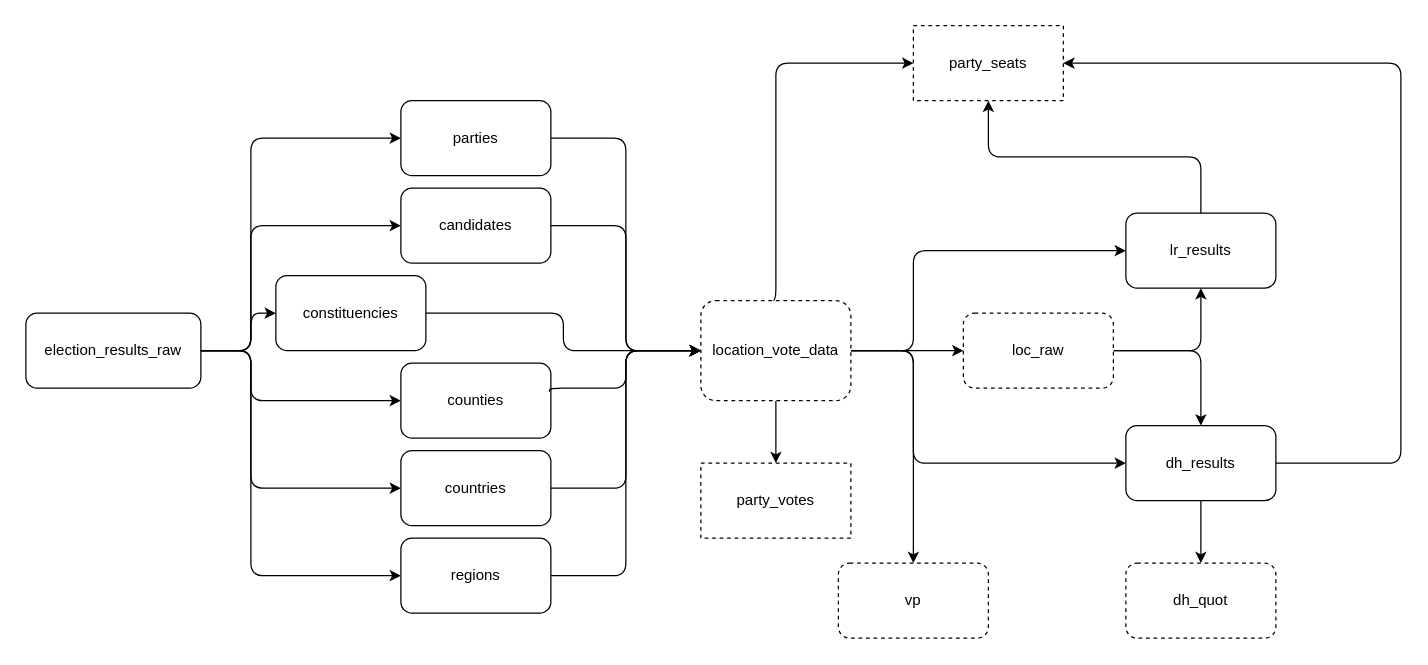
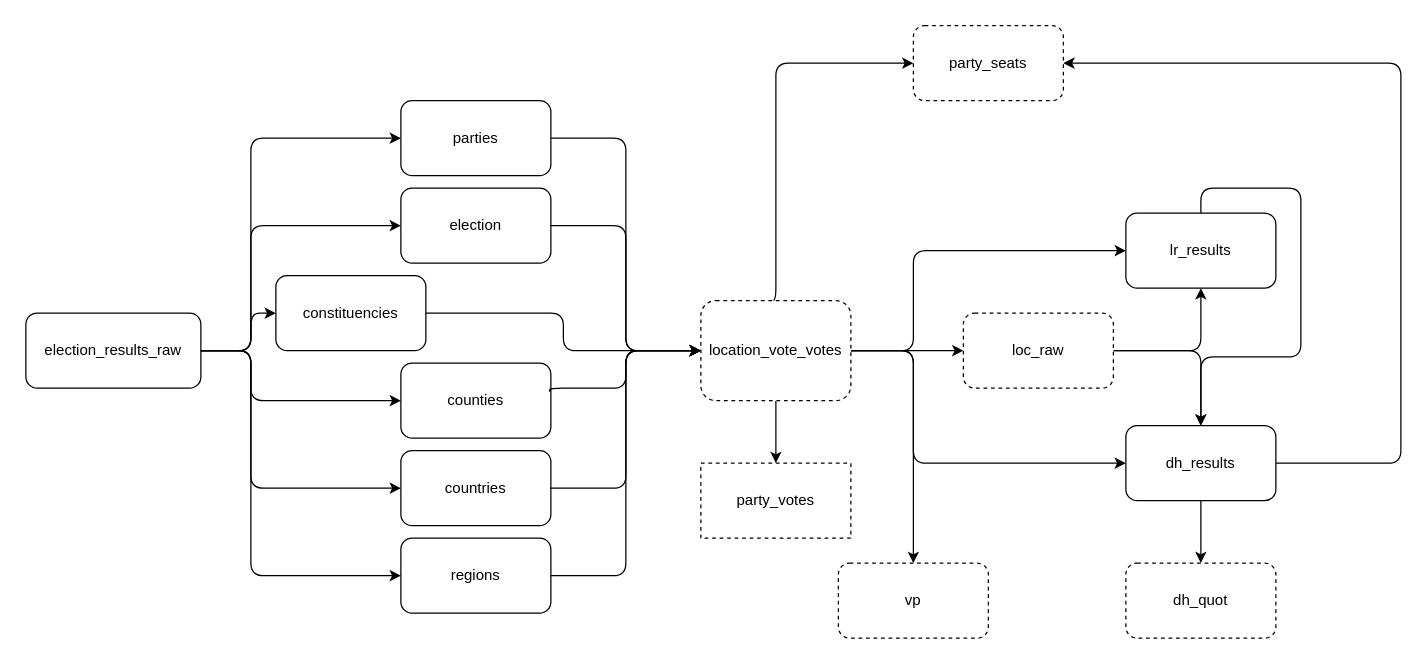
- <mxCell id="37" value="party_seats" style="whiteSpace=wrap;html=1;dashed=1;rounded=0;" vertex="1" parent="1"><mxGeometry x="730" y="20" width="120" height="60" as="geometry" /></mxCell>
+ <mxCell id="37" value="party_seats" style="rounded=1;whiteSpace=wrap;html=1;dashed=1;" vertex="1" parent="1"><mxGeometry x="730" y="20" width="120" height="60" as="geometry" /></mxCell>
- <mxCell id="28" style="edgeStyle=orthogonalEdgeStyle;rounded=1;orthogonalLoop=1;jettySize=auto;html=1;entryX=0.5;entryY=1;entryDx=0;entryDy=0;exitX=0.5;exitY=0;exitDx=0;exitDy=0;curved=0;" edge="1" parent="1" source="29" target="37"><mxGeometry relative="1" as="geometry" /></mxCell>
+ <mxCell id="28" style="edgeStyle=orthogonalEdgeStyle;rounded=1;orthogonalLoop=1;jettySize=auto;html=1;exitX=0.5;exitY=0;exitDx=0;exitDy=0;curved=0;" edge="1" parent="1" source="29" target="32"><mxGeometry relative="1" as="geometry" /></mxCell>
- <mxCell id="3" value="candidates" style="rounded=1;whiteSpace=wrap;html=1;" vertex="1" parent="1"><mxGeometry x="320" y="150" width="120" height="60" as="geometry" /></mxCell>
+ <mxCell id="3" value="election" style="rounded=1;whiteSpace=wrap;html=1;" vertex="1" parent="1"><mxGeometry x="320" y="150" width="120" height="60" as="geometry" /></mxCell>
- <mxCell id="25" value="location_vote_data" style="rounded=1;whiteSpace=wrap;html=1;dashed=1;" vertex="1" parent="1"><mxGeometry x="560" y="240" width="120" height="80" as="geometry" /></mxCell>
+ <mxCell id="25" value="location_vote_votes" style="rounded=1;whiteSpace=wrap;html=1;dashed=1;" vertex="1" parent="1"><mxGeometry x="560" y="240" width="120" height="80" as="geometry" /></mxCell>
